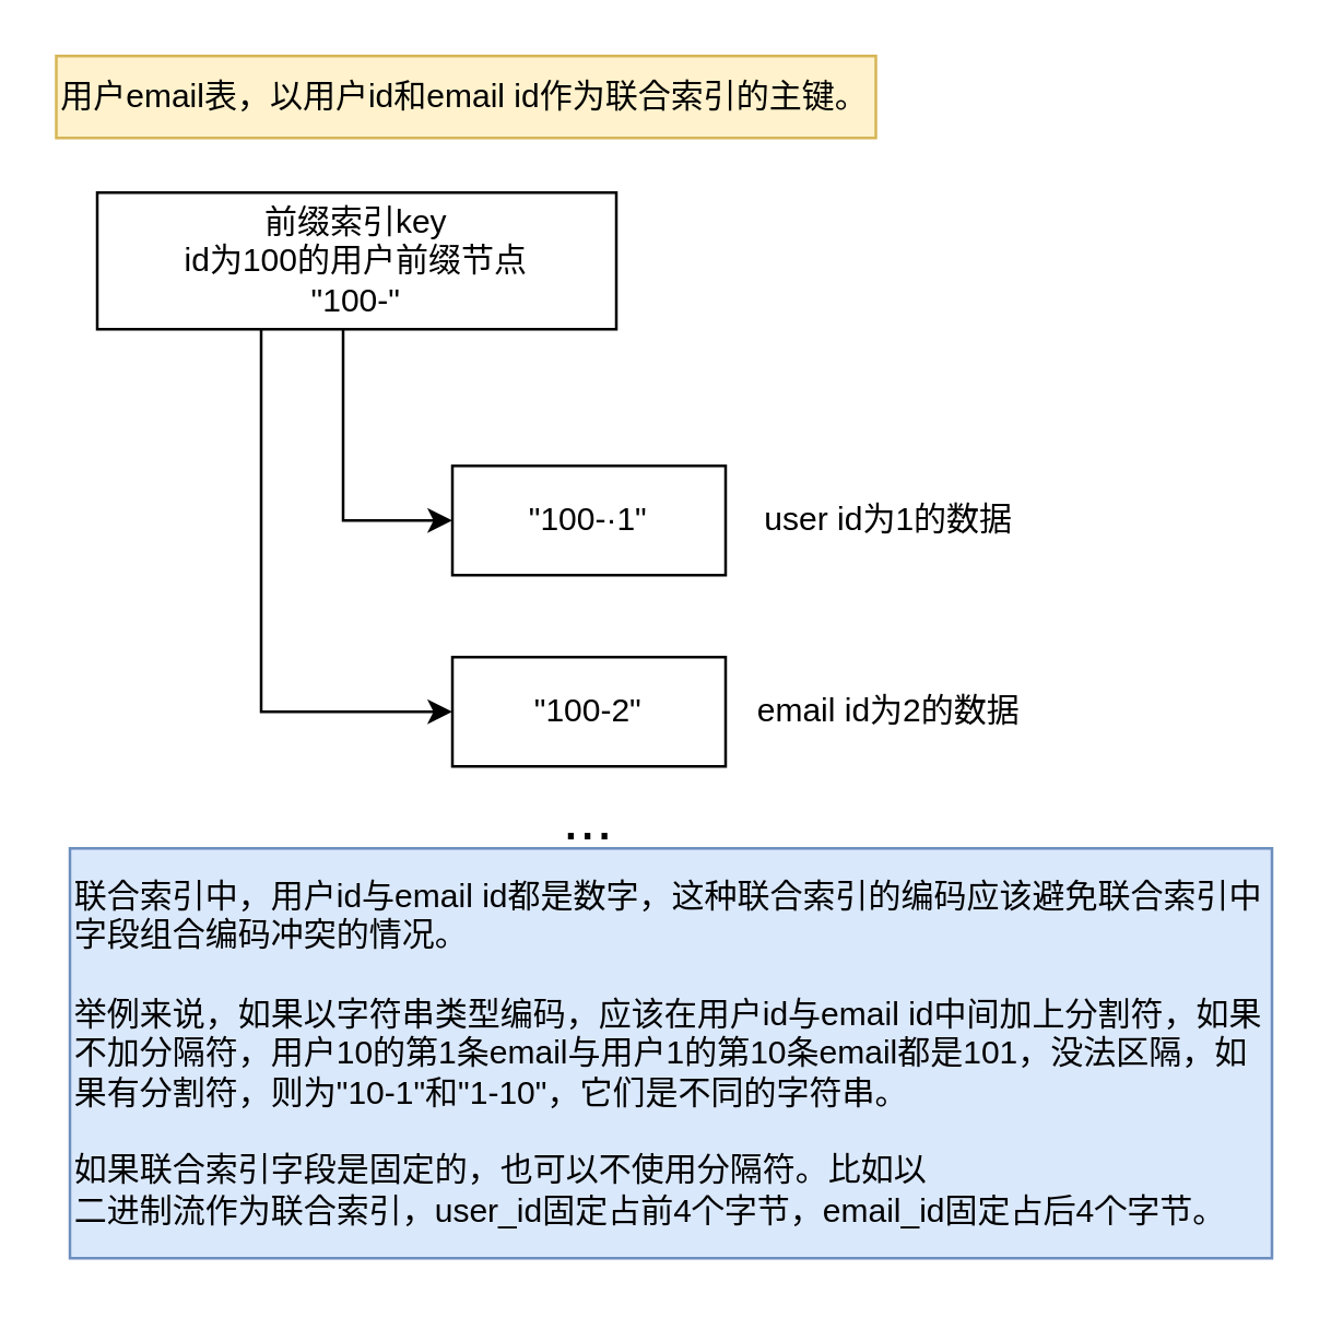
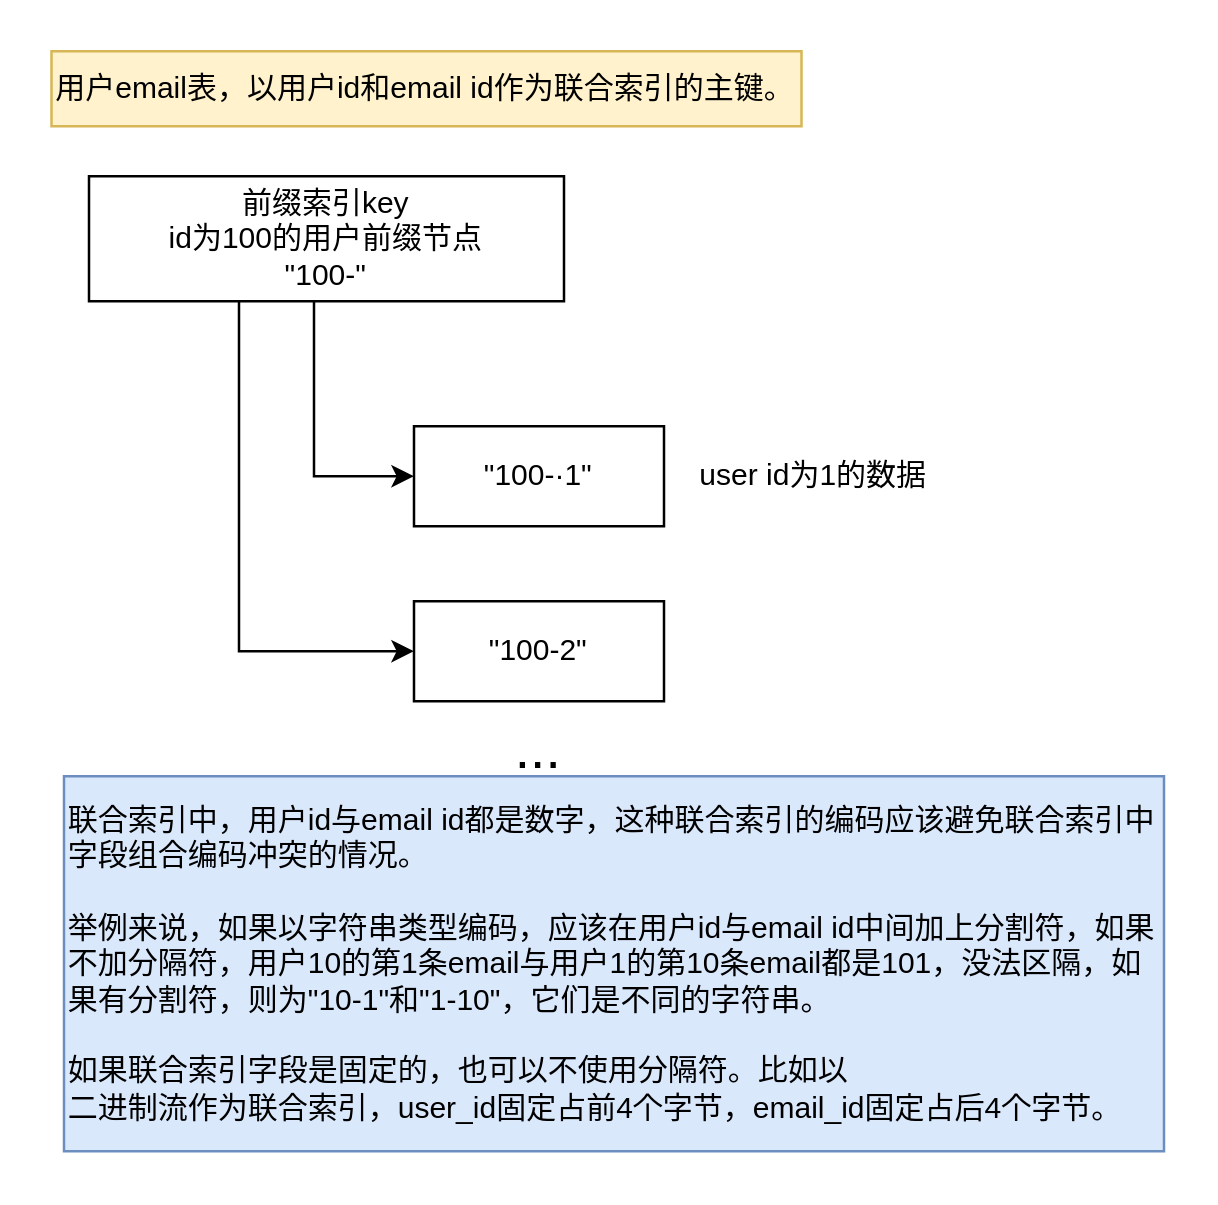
- <mxCell id="8" value="email id为2的数据" style="text;html=1;strokeColor=none;fillColor=none;align=center;verticalAlign=middle;whiteSpace=wrap;rounded=0;" parent="1" vertex="1"><mxGeometry x="275" y="250" width="100" height="20" as="geometry" /></mxCell>
